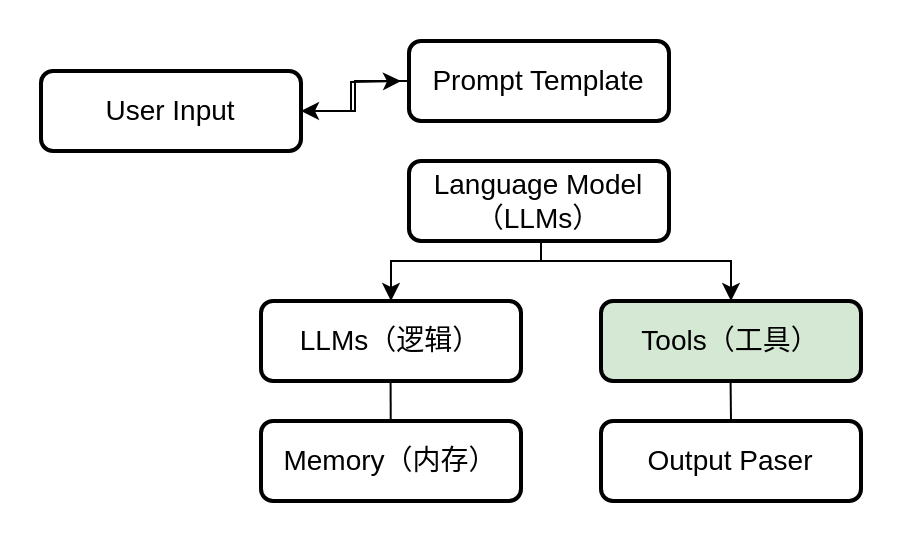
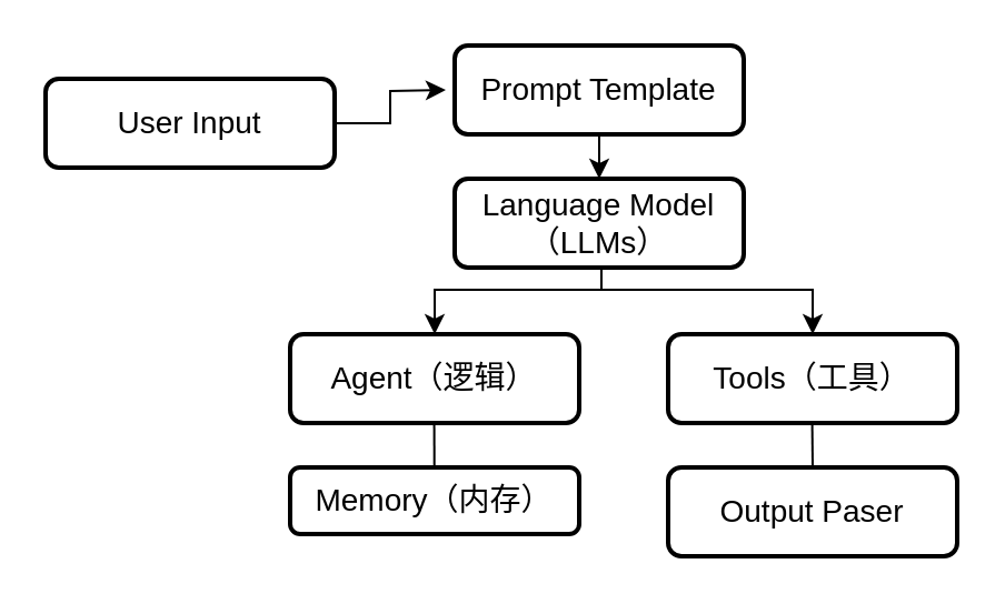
- <mxCell id="4" style="edgeStyle=orthogonalEdgeStyle;rounded=0;orthogonalLoop=1;jettySize=auto;html=1;" edge="1" parent="1" source="5" target="3"><mxGeometry relative="1" as="geometry" /></mxCell>
+ <mxCell id="4" style="edgeStyle=orthogonalEdgeStyle;rounded=0;orthogonalLoop=1;jettySize=auto;html=1;entryX=0.5;entryY=0;entryDx=0;entryDy=0;" edge="1" parent="1" source="5" target="6"><mxGeometry relative="1" as="geometry" /></mxCell>
- <mxCell id="7" value="&lt;font style=&quot;font-size: 14px;&quot;&gt;LLMs（逻辑）&lt;/font&gt;" style="rounded=1;whiteSpace=wrap;html=1;strokeWidth=2;" vertex="1" parent="1"><mxGeometry x="130" y="150" width="130" height="40" as="geometry" /></mxCell>
+ <mxCell id="7" value="&lt;font style=&quot;font-size: 14px;&quot;&gt;Agent（逻辑）&lt;/font&gt;" style="rounded=1;whiteSpace=wrap;html=1;strokeWidth=2;" vertex="1" parent="1"><mxGeometry x="130" y="150" width="130" height="40" as="geometry" /></mxCell>
- <mxCell id="9" value="&lt;font style=&quot;font-size: 14px;&quot;&gt;Tools（工具）&lt;/font&gt;" style="rounded=1;whiteSpace=wrap;html=1;strokeWidth=2;fillColor=#d5e8d4;" vertex="1" parent="1"><mxGeometry x="300" y="150" width="130" height="40" as="geometry" /></mxCell>
+ <mxCell id="9" value="&lt;font style=&quot;font-size: 14px;&quot;&gt;Tools（工具）&lt;/font&gt;" style="rounded=1;whiteSpace=wrap;html=1;strokeWidth=2;" vertex="1" parent="1"><mxGeometry x="300" y="150" width="130" height="40" as="geometry" /></mxCell>
- <mxCell id="8" value="&lt;font style=&quot;font-size: 14px;&quot;&gt;Memory（内存）&lt;/font&gt;" style="rounded=1;whiteSpace=wrap;html=1;strokeWidth=2;" vertex="1" parent="1"><mxGeometry x="130" y="210" width="130" height="40" as="geometry" /></mxCell>
+ <mxCell id="8" value="&lt;font style=&quot;font-size: 14px;&quot;&gt;Memory（内存）&lt;/font&gt;" style="rounded=1;whiteSpace=wrap;html=1;strokeWidth=2;" vertex="1" parent="1"><mxGeometry x="130" y="210" width="130" height="30" as="geometry" /></mxCell>
